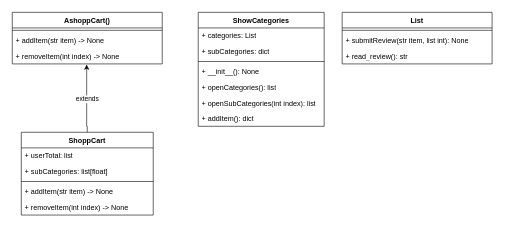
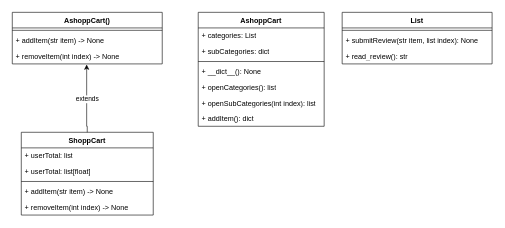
- <mxCell id="6" value="ShowCategories" style="swimlane;fontStyle=1;align=center;verticalAlign=top;childLayout=stackLayout;horizontal=1;startSize=26;horizontalStack=0;resizeParent=1;resizeParentMax=0;resizeLast=0;collapsible=1;marginBottom=0;whiteSpace=wrap;html=1;" vertex="1" parent="1"><mxGeometry x="330" y="20" width="210" height="190" as="geometry" /></mxCell>
+ <mxCell id="6" value="AshoppCart" style="swimlane;fontStyle=1;align=center;verticalAlign=top;childLayout=stackLayout;horizontal=1;startSize=26;horizontalStack=0;resizeParent=1;resizeParentMax=0;resizeLast=0;collapsible=1;marginBottom=0;whiteSpace=wrap;html=1;" vertex="1" parent="1"><mxGeometry x="330" y="20" width="210" height="190" as="geometry" /></mxCell>
- <mxCell id="24" value="+ submitReview(str item, list int): None" style="text;strokeColor=none;fillColor=none;align=left;verticalAlign=top;spacingLeft=4;spacingRight=4;overflow=hidden;rotatable=0;points=[[0,0.5],[1,0.5]];portConstraint=eastwest;whiteSpace=wrap;html=1;" vertex="1" parent="22"><mxGeometry y="34" width="250" height="26" as="geometry" /></mxCell>
+ <mxCell id="24" value="+ submitReview(str item, list index): None" style="text;strokeColor=none;fillColor=none;align=left;verticalAlign=top;spacingLeft=4;spacingRight=4;overflow=hidden;rotatable=0;points=[[0,0.5],[1,0.5]];portConstraint=eastwest;whiteSpace=wrap;html=1;" vertex="1" parent="22"><mxGeometry y="34" width="250" height="26" as="geometry" /></mxCell>
- <mxCell id="10" value="+ __init__(): None" style="text;strokeColor=none;fillColor=none;align=left;verticalAlign=top;spacingLeft=4;spacingRight=4;overflow=hidden;rotatable=0;points=[[0,0.5],[1,0.5]];portConstraint=eastwest;whiteSpace=wrap;html=1;" vertex="1" parent="6"><mxGeometry y="86" width="210" height="26" as="geometry" /></mxCell>
+ <mxCell id="10" value="+ __dict__(): None" style="text;strokeColor=none;fillColor=none;align=left;verticalAlign=top;spacingLeft=4;spacingRight=4;overflow=hidden;rotatable=0;points=[[0,0.5],[1,0.5]];portConstraint=eastwest;whiteSpace=wrap;html=1;" vertex="1" parent="6"><mxGeometry y="86" width="210" height="26" as="geometry" /></mxCell>
- <mxCell id="16" value="+ subCategories: list[float]" style="text;strokeColor=none;fillColor=none;align=left;verticalAlign=top;spacingLeft=4;spacingRight=4;overflow=hidden;rotatable=0;points=[[0,0.5],[1,0.5]];portConstraint=eastwest;whiteSpace=wrap;html=1;" vertex="1" parent="14"><mxGeometry y="52" width="220" height="26" as="geometry" /></mxCell>
+ <mxCell id="16" value="+ userTotal: list[float]" style="text;strokeColor=none;fillColor=none;align=left;verticalAlign=top;spacingLeft=4;spacingRight=4;overflow=hidden;rotatable=0;points=[[0,0.5],[1,0.5]];portConstraint=eastwest;whiteSpace=wrap;html=1;" vertex="1" parent="14"><mxGeometry y="52" width="220" height="26" as="geometry" /></mxCell>
